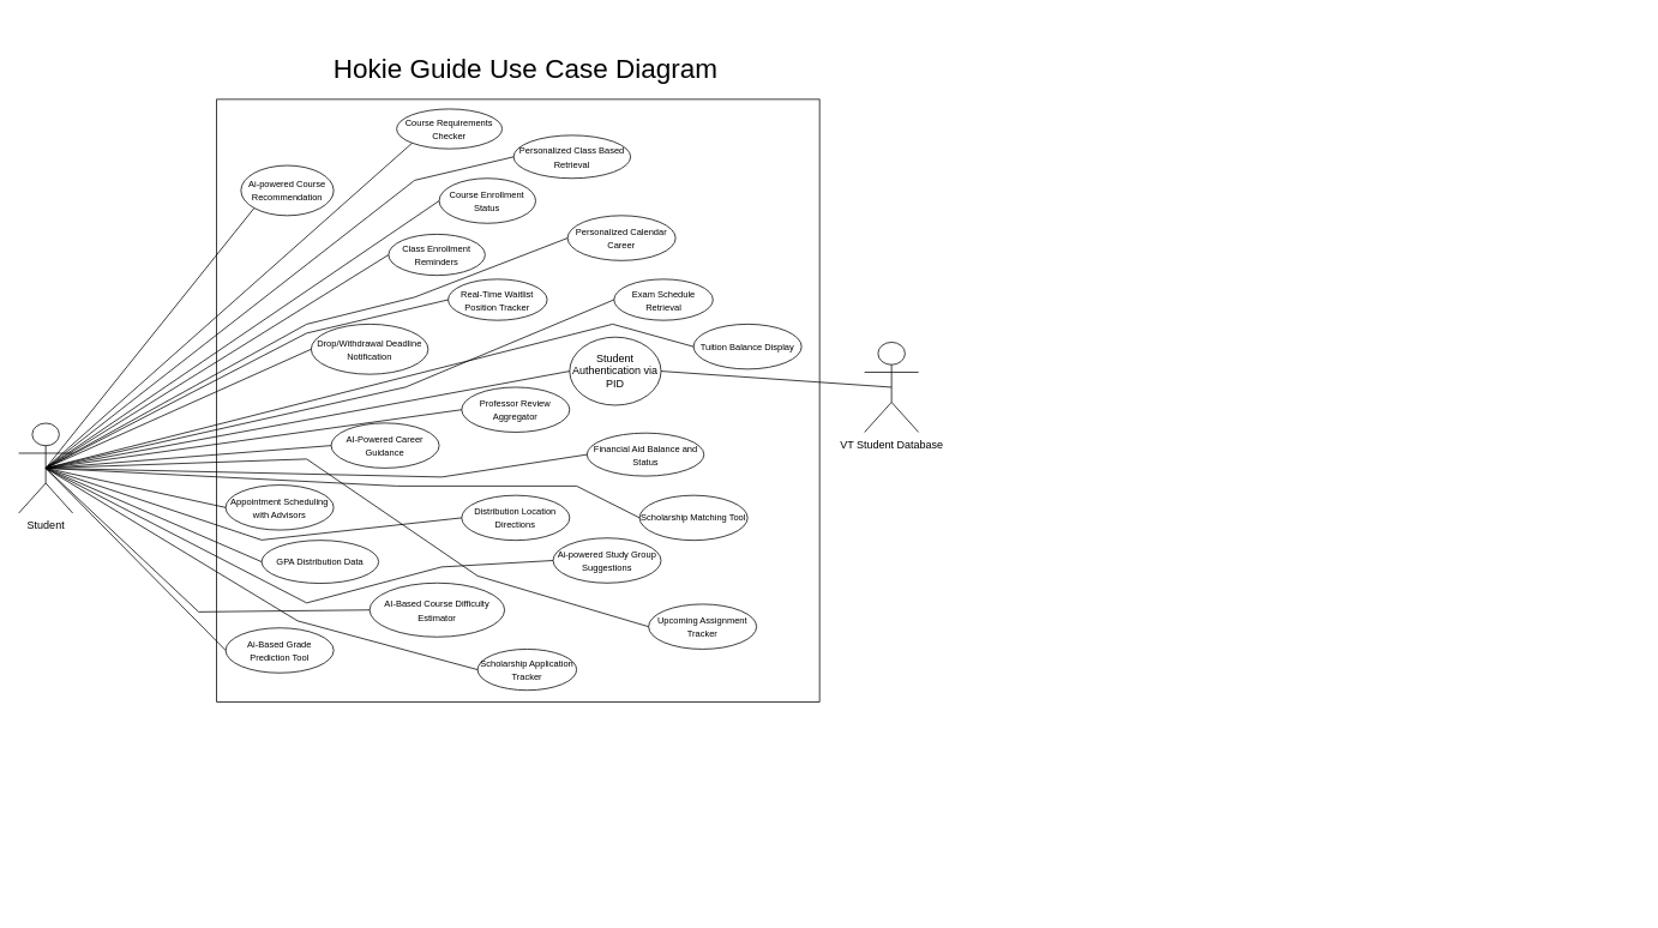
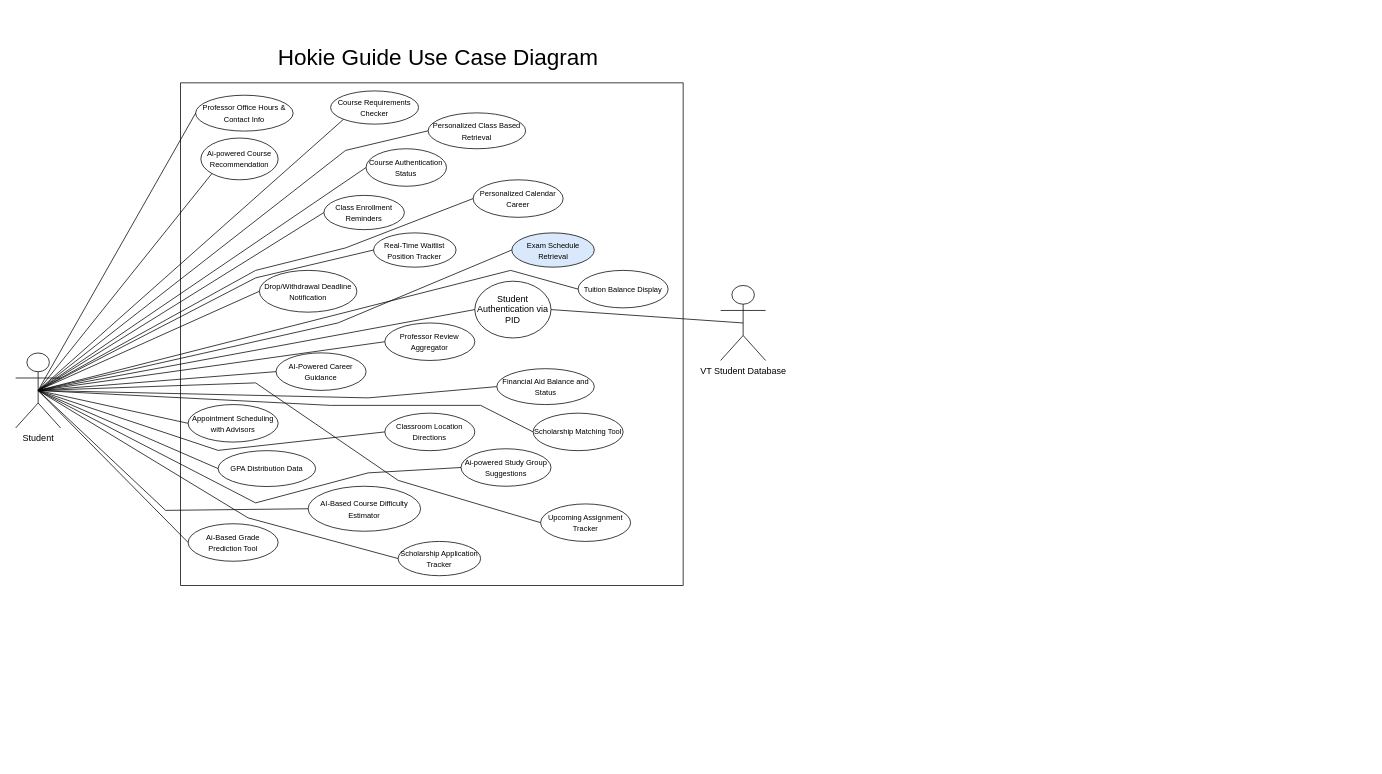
+ <mxCell id="26" value="&lt;font style=&quot;font-size: 10px;&quot;&gt;Professor Office Hours &amp;amp; Contact Info&lt;/font&gt;" style="ellipse;whiteSpace=wrap;html=1;" parent="3" vertex="1"><mxGeometry x="20.0" y="106.45" width="130" height="47.84" as="geometry" /></mxCell>
- <mxCell id="11" value="&lt;font style=&quot;font-size: 10px;&quot;&gt;Course Enrollment Status&lt;/font&gt;" style="ellipse;whiteSpace=wrap;html=1;" parent="3" vertex="1"><mxGeometry x="247.27" y="177.84" width="107.27" height="50" as="geometry" /></mxCell>
+ <mxCell id="11" value="&lt;font style=&quot;font-size: 10px;&quot;&gt;Course Authentication Status&lt;/font&gt;" style="ellipse;whiteSpace=wrap;html=1;" parent="3" vertex="1"><mxGeometry x="247.27" y="177.84" width="107.27" height="50" as="geometry" /></mxCell>
+ <mxCell id="35" value="" style="endArrow=none;html=1;rounded=0;entryX=0;entryY=0.5;entryDx=0;entryDy=0;exitX=0.5;exitY=0.5;exitDx=0;exitDy=0;endFill=0;exitPerimeter=0;" edge="1" parent="1" source="2" target="26"><mxGeometry width="50" height="50" relative="1" as="geometry"><mxPoint x="-320" y="530" as="sourcePoint" /><mxPoint x="186" y="488" as="targetPoint" /></mxGeometry></mxCell>
- <mxCell id="17" value="&lt;font style=&quot;font-size: 10px;&quot;&gt;Exam Schedule Retrieval&lt;/font&gt;" style="ellipse;whiteSpace=wrap;html=1;" parent="3" vertex="1"><mxGeometry x="441.57" y="290.0" width="110" height="45.71" as="geometry" /></mxCell>
+ <mxCell id="17" value="&lt;font style=&quot;font-size: 10px;&quot;&gt;Exam Schedule Retrieval&lt;/font&gt;" style="ellipse;whiteSpace=wrap;html=1;fillColor=#dae8fc;" parent="3" vertex="1"><mxGeometry x="441.57" y="290.0" width="110" height="45.71" as="geometry" /></mxCell>
- <mxCell id="19" value="&lt;font style=&quot;font-size: 10px;&quot;&gt;Financial Aid Balance and Status&lt;/font&gt;" style="ellipse;whiteSpace=wrap;html=1;" parent="3" vertex="1"><mxGeometry x="411.57" y="461.08" width="130" height="47.84" as="geometry" /></mxCell>
+ <mxCell id="19" value="&lt;font style=&quot;font-size: 10px;&quot;&gt;Financial Aid Balance and Status&lt;/font&gt;" style="ellipse;whiteSpace=wrap;html=1;" parent="3" vertex="1"><mxGeometry x="421.57" y="471.08" width="130" height="47.84" as="geometry" /></mxCell>
- <mxCell id="29" value="&lt;font style=&quot;font-size: 10px;&quot;&gt;Distribution Location Directions&lt;/font&gt;" style="ellipse;whiteSpace=wrap;html=1;" parent="3" vertex="1"><mxGeometry x="272.27" y="530.38" width="120" height="49.99" as="geometry" /></mxCell>
+ <mxCell id="29" value="&lt;font style=&quot;font-size: 10px;&quot;&gt;Classroom Location Directions&lt;/font&gt;" style="ellipse;whiteSpace=wrap;html=1;" parent="3" vertex="1"><mxGeometry x="272.27" y="530.38" width="120" height="49.99" as="geometry" /></mxCell>
